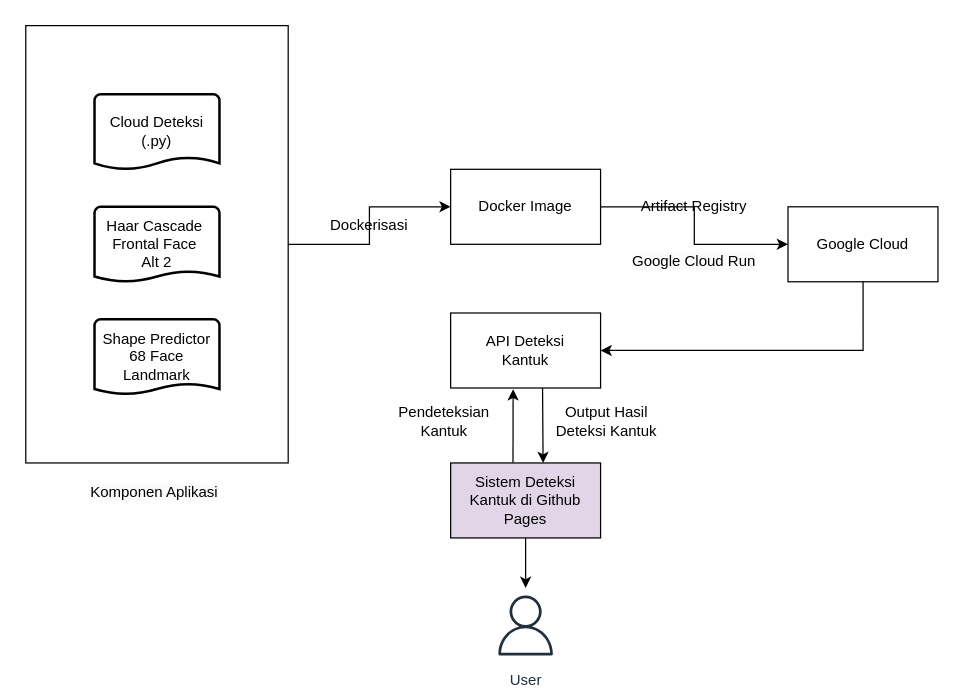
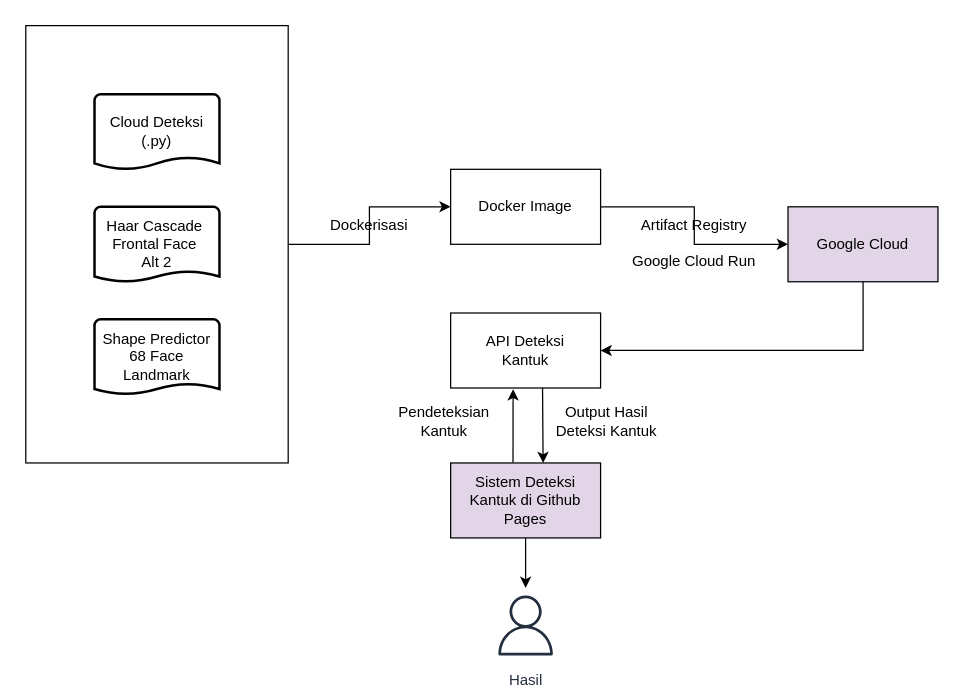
- <mxCell id="8" value="Artifact Registry" style="text;html=1;align=center;verticalAlign=middle;whiteSpace=wrap;rounded=0;" parent="1" vertex="1"><mxGeometry x="500" y="150" width="110" height="30" as="geometry" /></mxCell>
+ <mxCell id="8" value="Artifact Registry" style="text;html=1;align=center;verticalAlign=middle;whiteSpace=wrap;rounded=0;" parent="1" vertex="1"><mxGeometry x="500" y="165" width="110" height="30" as="geometry" /></mxCell>
- <mxCell id="7" value="Google Cloud" style="whiteSpace=wrap;html=1;rounded=0;" parent="1" vertex="1"><mxGeometry x="630" y="165" width="120" height="60" as="geometry" /></mxCell>
+ <mxCell id="7" value="Google Cloud" style="whiteSpace=wrap;html=1;rounded=0;fillColor=#e1d5e7;" parent="1" vertex="1"><mxGeometry x="630" y="165" width="120" height="60" as="geometry" /></mxCell>
- <mxCell id="23" value="&lt;span style=&quot;color: rgb(0, 0, 0); font-family: Helvetica; font-size: 12px; font-style: normal; font-variant-ligatures: normal; font-variant-caps: normal; font-weight: 400; letter-spacing: normal; orphans: 2; text-align: center; text-indent: 0px; text-transform: none; widows: 2; word-spacing: 0px; -webkit-text-stroke-width: 0px; white-space: normal; background-color: rgb(251, 251, 251); text-decoration-thickness: initial; text-decoration-style: initial; text-decoration-color: initial; float: none; display: inline !important;&quot;&gt;Komponen Aplikasi&lt;/span&gt;" style="text;whiteSpace=wrap;html=1;" vertex="1" parent="1"><mxGeometry x="70" y="380" width="110" height="20" as="geometry" /></mxCell>
- <mxCell id="11" value="User" style="sketch=0;outlineConnect=0;fontColor=#232F3E;gradientColor=none;strokeColor=#232F3E;fillColor=#ffffff;dashed=0;verticalLabelPosition=bottom;verticalAlign=top;align=center;html=1;fontSize=12;fontStyle=0;aspect=fixed;shape=mxgraph.aws4.resourceIcon;resIcon=mxgraph.aws4.user;" parent="1" vertex="1"><mxGeometry x="390" y="470" width="60" height="60" as="geometry" /></mxCell>
+ <mxCell id="11" value="Hasil" style="sketch=0;outlineConnect=0;fontColor=#232F3E;gradientColor=none;strokeColor=#232F3E;fillColor=#ffffff;dashed=0;verticalLabelPosition=bottom;verticalAlign=top;align=center;html=1;fontSize=12;fontStyle=0;aspect=fixed;shape=mxgraph.aws4.resourceIcon;resIcon=mxgraph.aws4.user;" parent="1" vertex="1"><mxGeometry x="390" y="470" width="60" height="60" as="geometry" /></mxCell>
